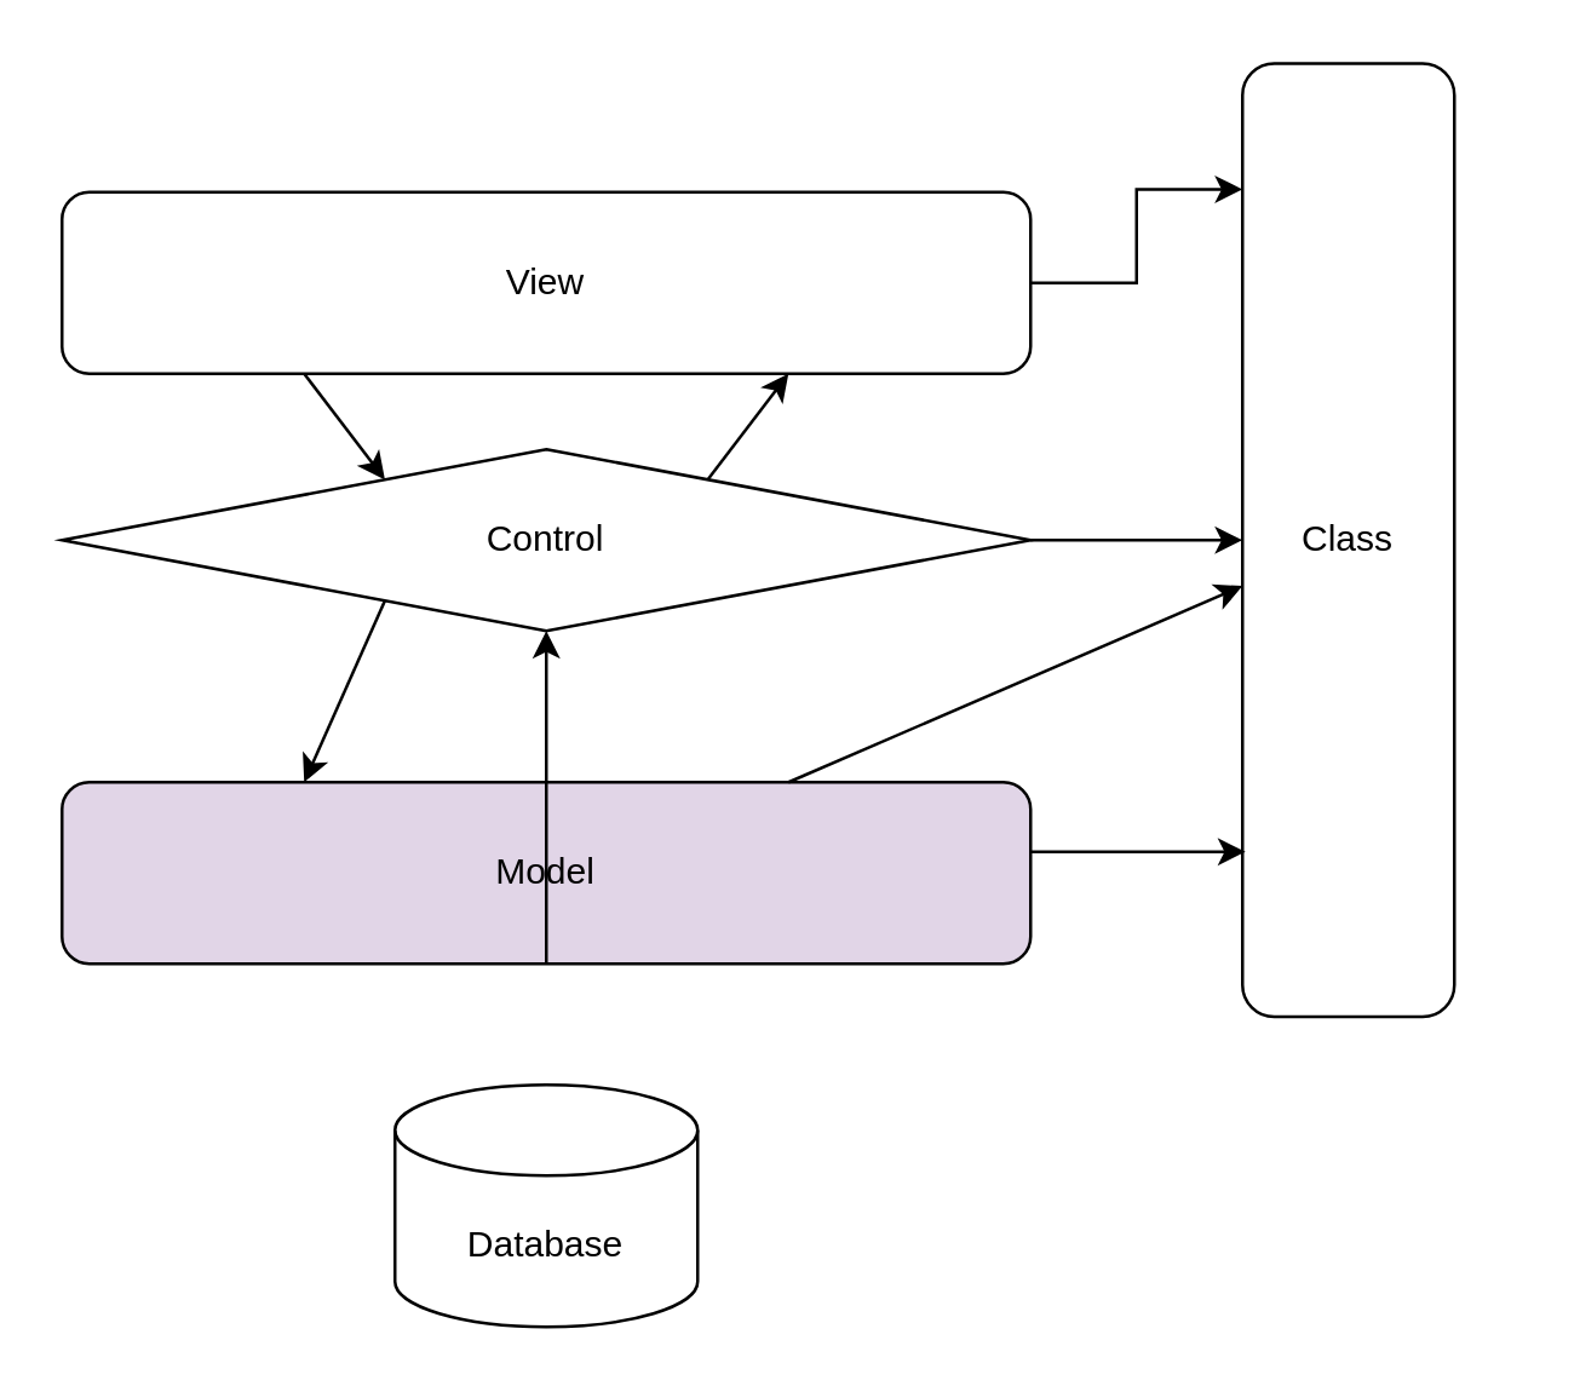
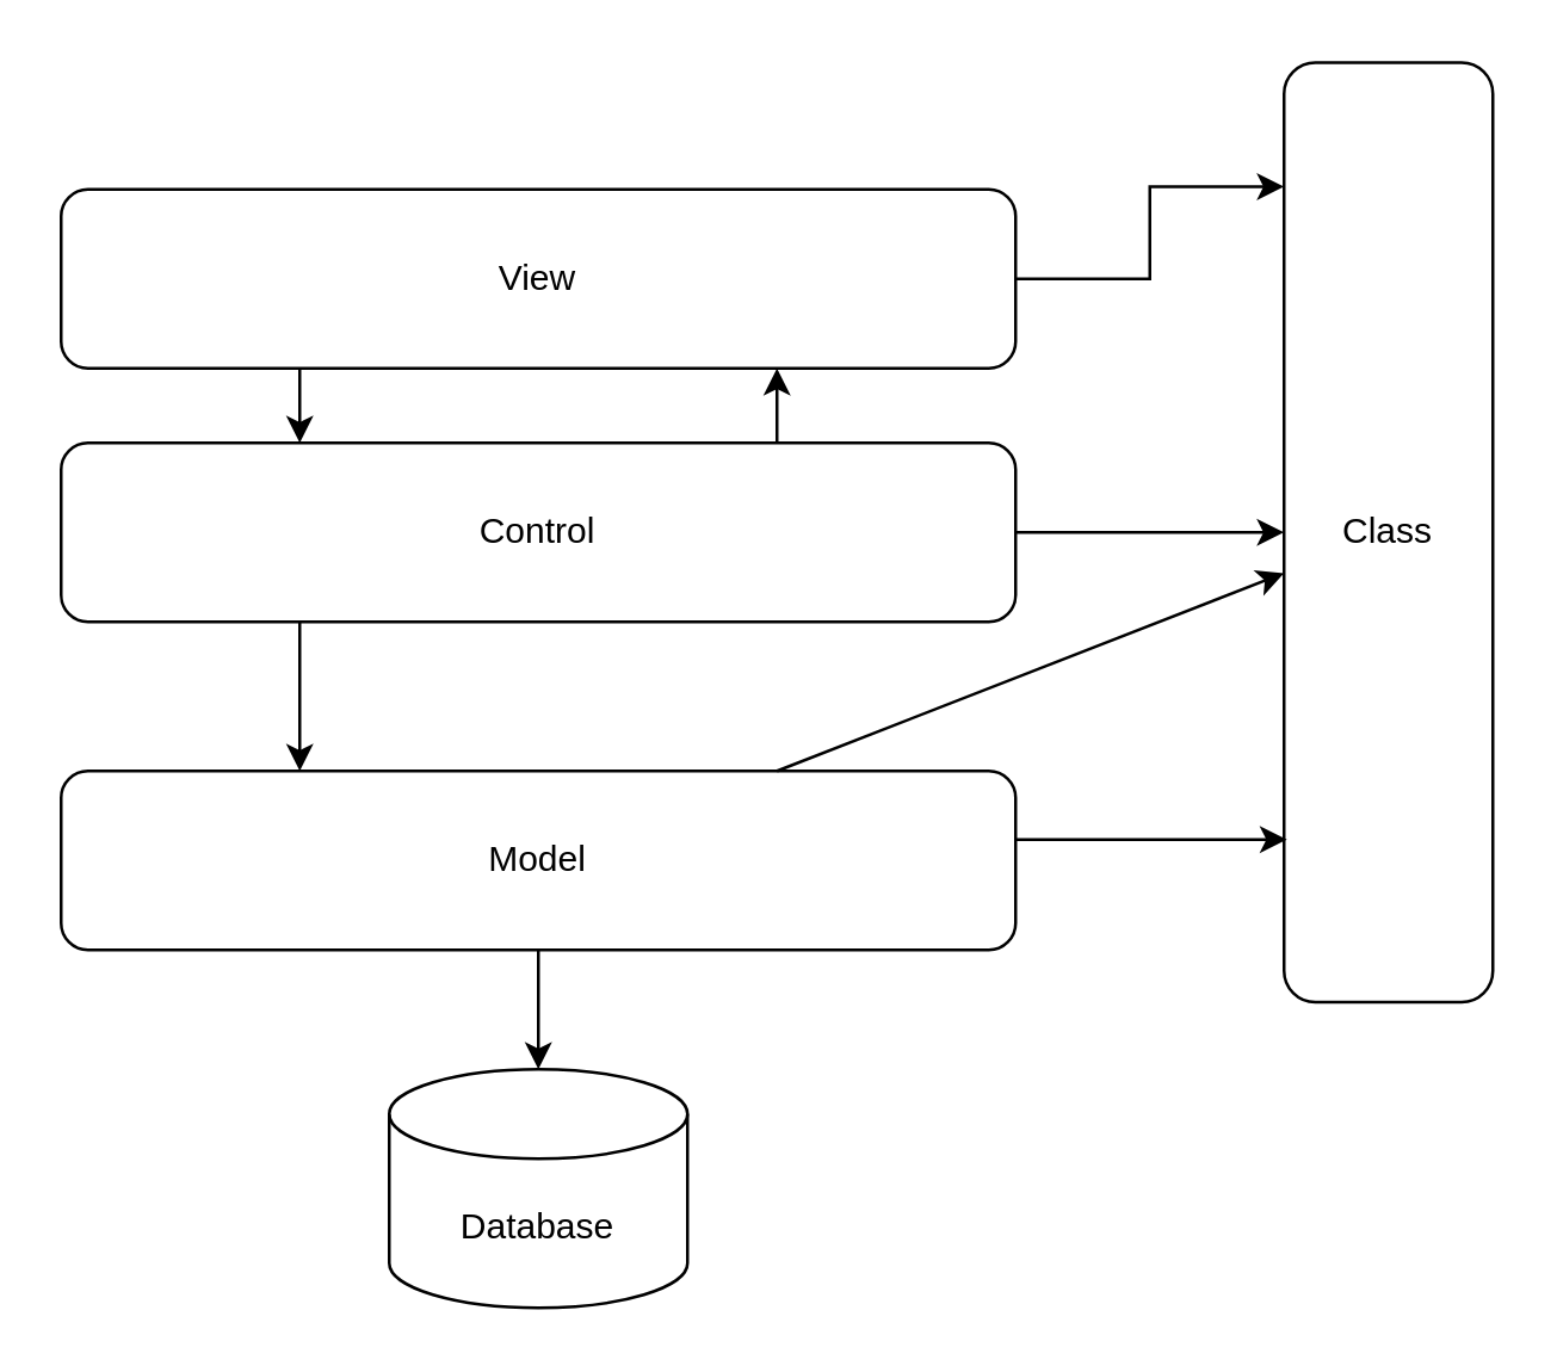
- <mxCell id="5" value="Control" style="rhombus;whiteSpace=wrap;html=1;" parent="1" vertex="1"><mxGeometry x="20" y="148" width="320" height="60" as="geometry" /></mxCell>
+ <mxCell id="5" value="Control" style="rounded=1;whiteSpace=wrap;html=1;" parent="1" vertex="1"><mxGeometry x="20" y="148" width="320" height="60" as="geometry" /></mxCell>
- <mxCell id="11" value="Class" style="rounded=1;whiteSpace=wrap;html=1;" parent="1" vertex="1"><mxGeometry x="410" y="20.5" width="70" height="315" as="geometry" /></mxCell>
+ <mxCell id="11" value="Class" style="rounded=1;whiteSpace=wrap;html=1;" parent="1" vertex="1"><mxGeometry x="430" y="20.5" width="70" height="315" as="geometry" /></mxCell>
- <mxCell id="14" value="" style="endArrow=classic;html=1;exitX=0.5;exitY=1;exitDx=0;exitDy=0;" parent="1" source="6" target="5" edge="1"><mxGeometry width="50" height="50" relative="1" as="geometry"><mxPoint x="200" y="288" as="sourcePoint" /><mxPoint x="250" y="238" as="targetPoint" /></mxGeometry></mxCell>
+ <mxCell id="14" value="" style="endArrow=classic;html=1;exitX=0.5;exitY=1;exitDx=0;exitDy=0;entryX=0.5;entryY=0;entryDx=0;entryDy=0;entryPerimeter=0;" parent="1" source="6" target="13" edge="1"><mxGeometry width="50" height="50" relative="1" as="geometry"><mxPoint x="200" y="288" as="sourcePoint" /><mxPoint x="250" y="238" as="targetPoint" /></mxGeometry></mxCell>
- <mxCell id="6" value="Model" style="rounded=1;whiteSpace=wrap;html=1;fillColor=#e1d5e7;" parent="1" vertex="1"><mxGeometry x="20" y="258" width="320" height="60" as="geometry" /></mxCell>
+ <mxCell id="6" value="Model" style="rounded=1;whiteSpace=wrap;html=1;" parent="1" vertex="1"><mxGeometry x="20" y="258" width="320" height="60" as="geometry" /></mxCell>
